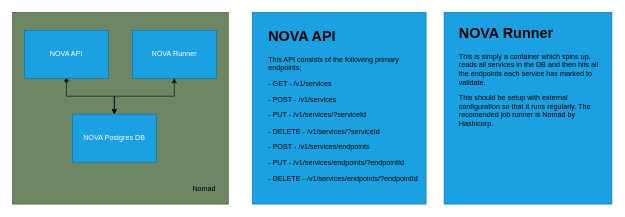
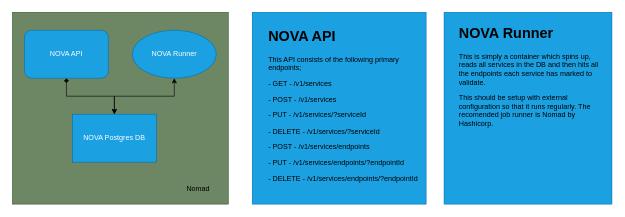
- <mxCell id="3" value="NOVA API" style="rounded=0;whiteSpace=wrap;html=1;fillColor=#1ba1e2;fontColor=#ffffff;strokeColor=#006EAF;" vertex="1" parent="1"><mxGeometry x="40" y="50" width="140" height="80" as="geometry" /></mxCell>
+ <mxCell id="3" value="NOVA API" style="whiteSpace=wrap;html=1;fillColor=#1ba1e2;fontColor=#ffffff;strokeColor=#006EAF;rounded=1;" vertex="1" parent="1"><mxGeometry x="40" y="50" width="140" height="80" as="geometry" /></mxCell>
- <mxCell id="4" value="NOVA Runner" style="rounded=0;whiteSpace=wrap;html=1;fillColor=#1ba1e2;fontColor=#ffffff;strokeColor=#006EAF;" vertex="1" parent="1"><mxGeometry x="220" y="50" width="140" height="80" as="geometry" /></mxCell>
+ <mxCell id="4" value="NOVA Runner" style="ellipse;whiteSpace=wrap;html=1;fillColor=#1ba1e2;fontColor=#ffffff;strokeColor=#006EAF;" vertex="1" parent="1"><mxGeometry x="220" y="50" width="140" height="80" as="geometry" /></mxCell>
- <mxCell id="5" value="Nomad" style="text;html=1;align=center;verticalAlign=middle;whiteSpace=wrap;rounded=0;" vertex="1" parent="1"><mxGeometry x="310" y="300" width="60" height="30" as="geometry" /></mxCell>
+ <mxCell id="5" value="Nomad" style="text;html=1;align=center;verticalAlign=middle;whiteSpace=wrap;rounded=0;" vertex="1" parent="1"><mxGeometry x="300" y="300" width="60" height="30" as="geometry" /></mxCell>
